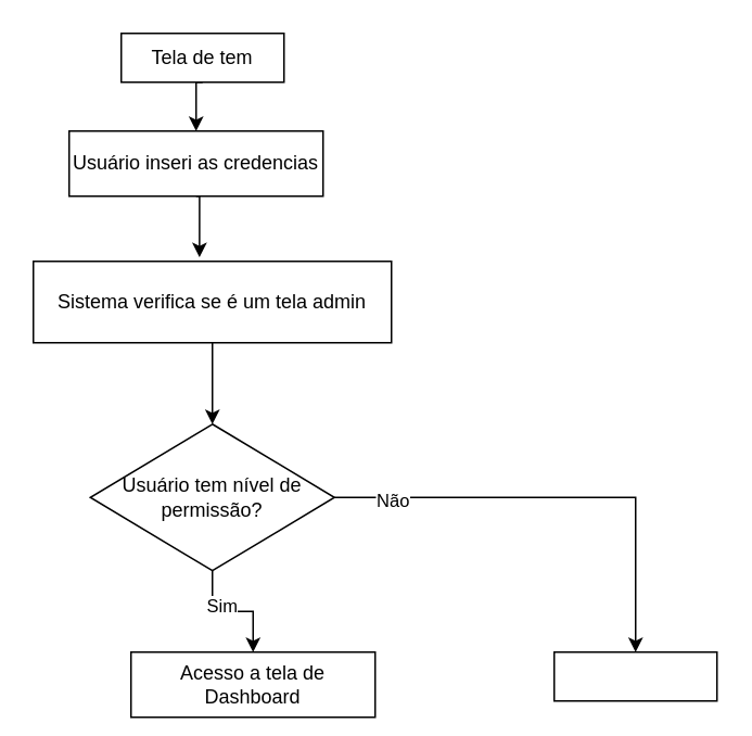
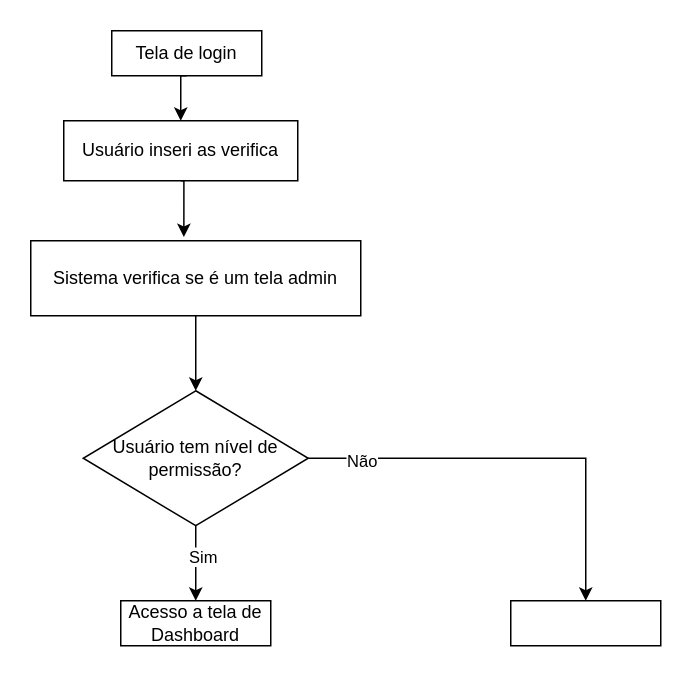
- <mxCell id="3" value="Tela de tem" style="html=1;dashed=0;whiteSpace=wrap;" vertex="1" parent="1"><mxGeometry x="74" y="20" width="100" height="30" as="geometry" /></mxCell>
+ <mxCell id="3" value="Tela de login" style="html=1;dashed=0;whiteSpace=wrap;" vertex="1" parent="1"><mxGeometry x="74" y="20" width="100" height="30" as="geometry" /></mxCell>
- <mxCell id="4" value="Usuário inseri as credencias" style="html=1;dashed=0;whiteSpace=wrap;" vertex="1" parent="1"><mxGeometry x="42" y="80" width="156" height="40" as="geometry" /></mxCell>
+ <mxCell id="4" value="Usuário inseri as verifica" style="html=1;dashed=0;whiteSpace=wrap;" vertex="1" parent="1"><mxGeometry x="42" y="80" width="156" height="40" as="geometry" /></mxCell>
- <mxCell id="13" value="Acesso a tela de Dashboard" style="html=1;dashed=0;whiteSpace=wrap;" vertex="1" parent="1"><mxGeometry x="80" y="400" width="150" height="40" as="geometry" /></mxCell>
+ <mxCell id="13" value="Acesso a tela de Dashboard" style="html=1;dashed=0;whiteSpace=wrap;" vertex="1" parent="1"><mxGeometry x="80" y="400" width="100" height="30" as="geometry" /></mxCell>
